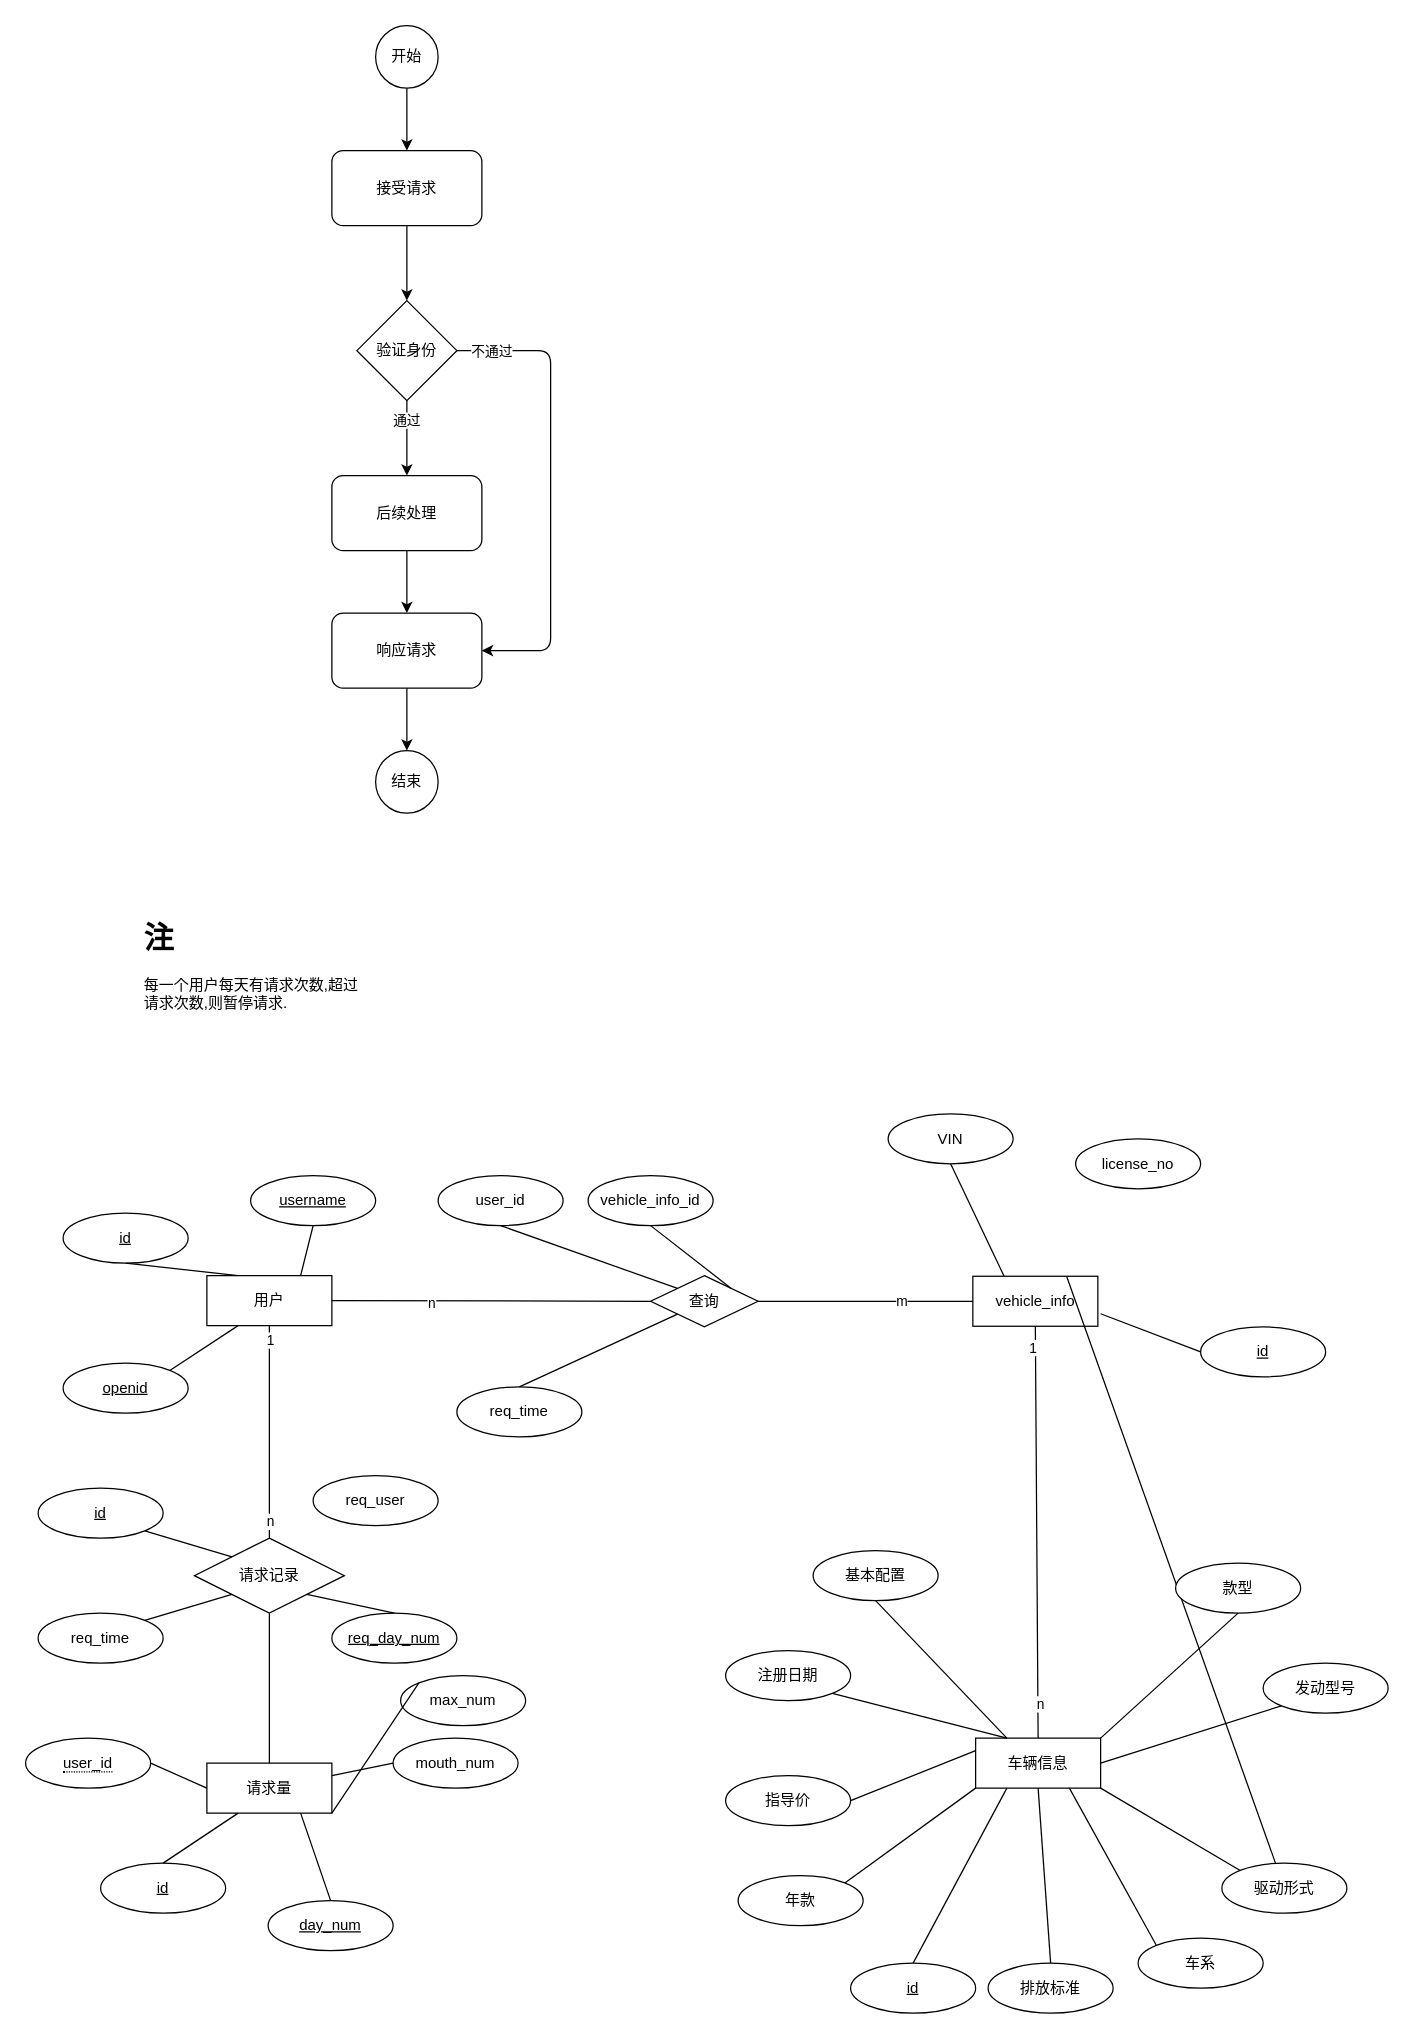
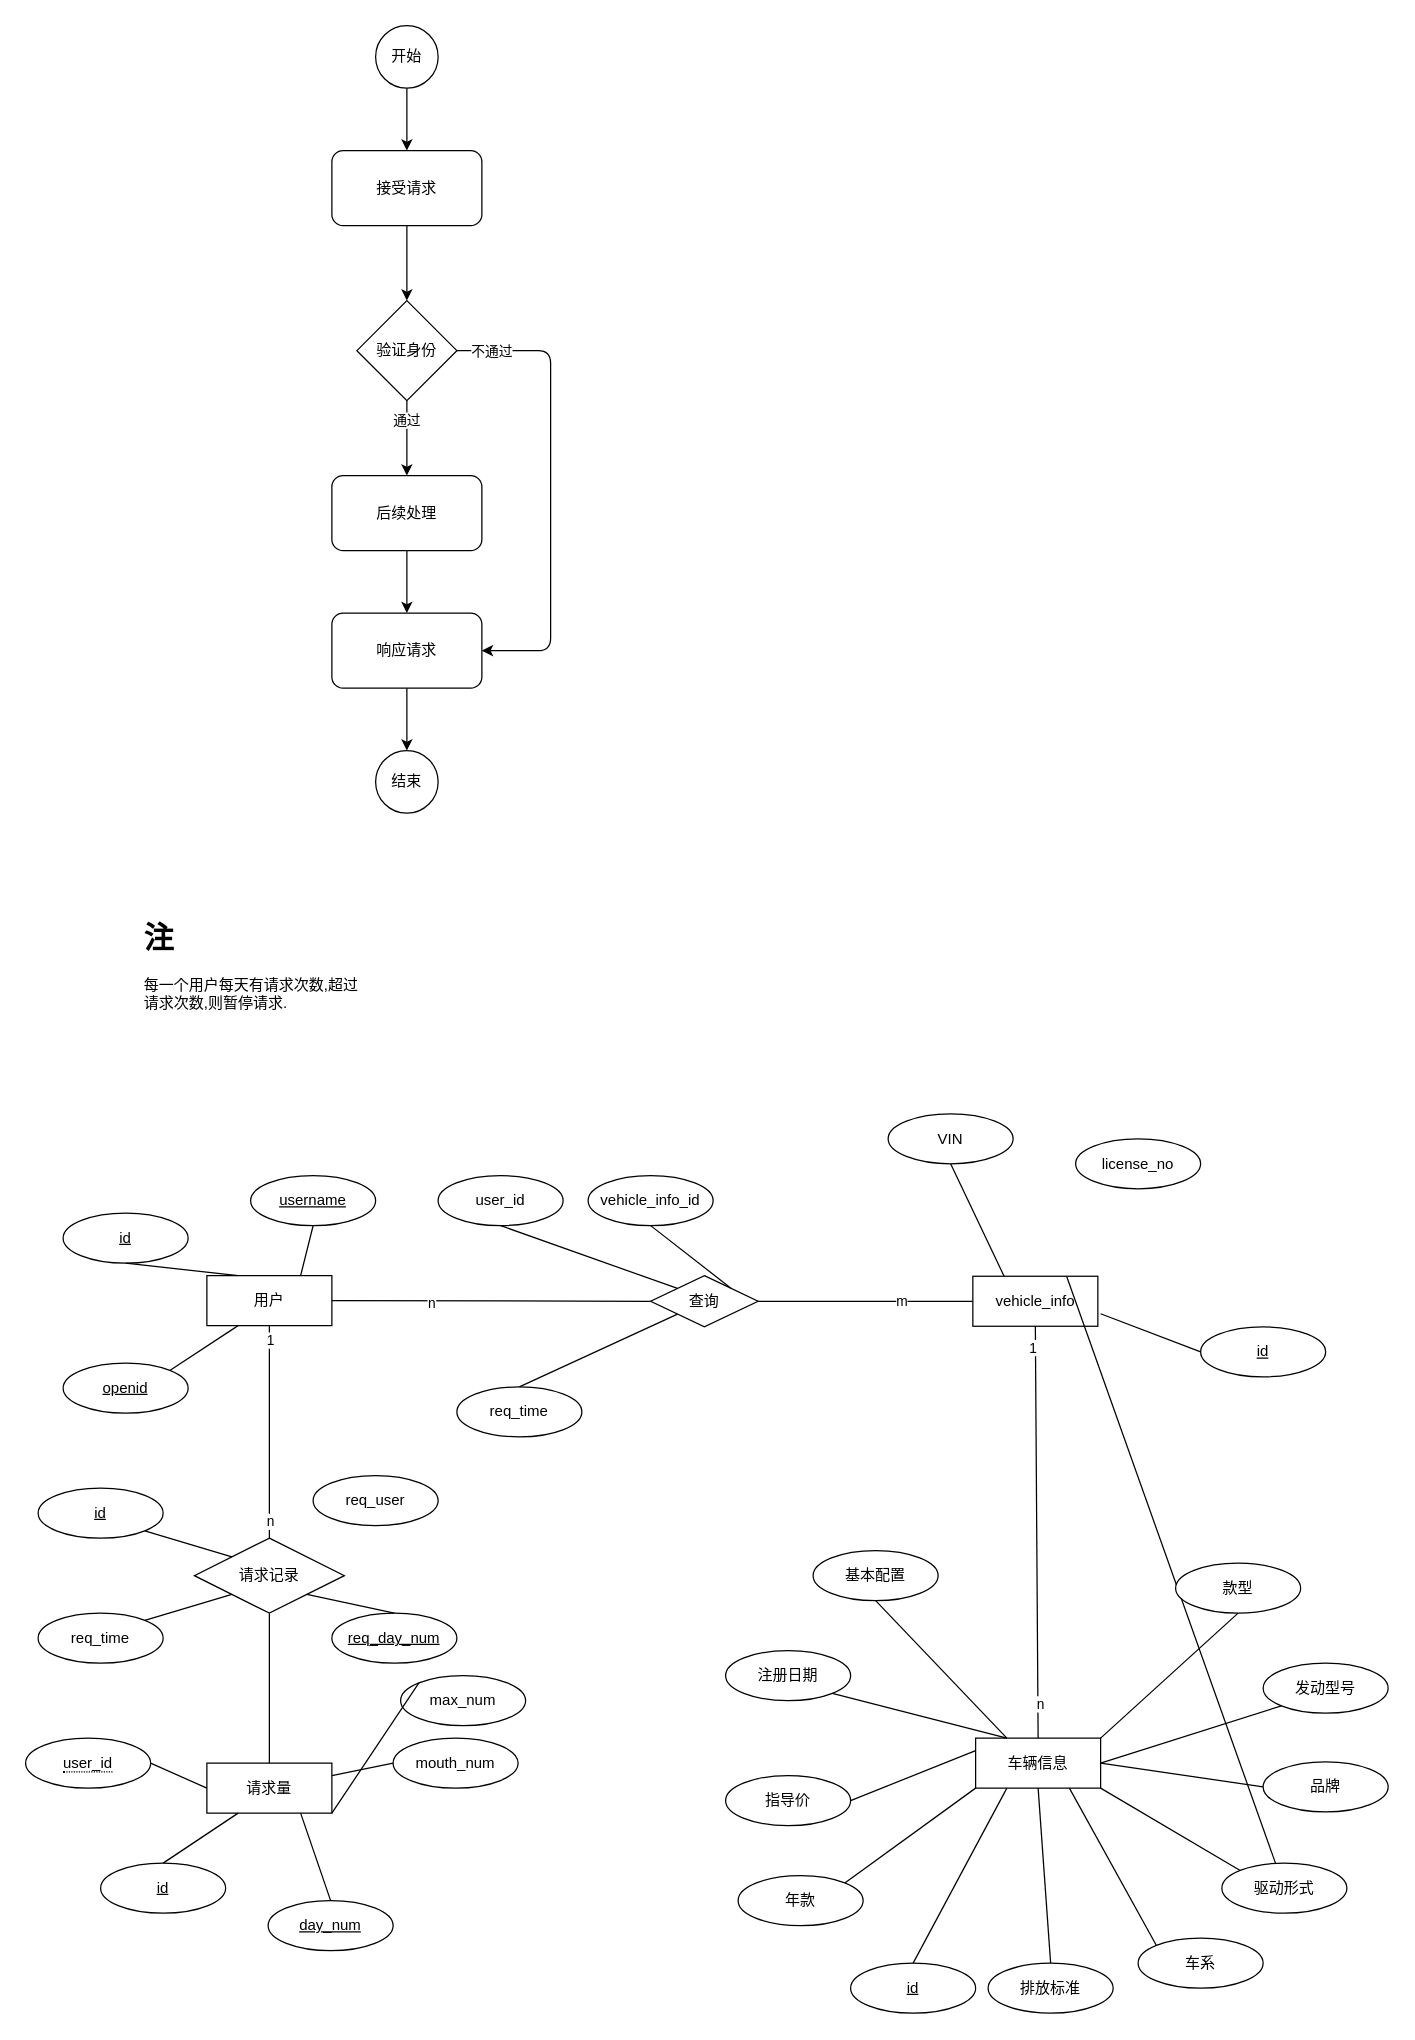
+ <mxCell id="43" value="" style="endArrow=none;html=1;rounded=0;exitX=1;exitY=0.5;exitDx=0;exitDy=0;entryX=0;entryY=0.5;entryDx=0;entryDy=0;" parent="1" source="24" target="35" edge="1"><mxGeometry relative="1" as="geometry"><mxPoint x="909" y="1480" as="sourcePoint" /><mxPoint x="950" y="1440" as="targetPoint" /></mxGeometry></mxCell>
+ <mxCell id="35" value="品牌" style="ellipse;whiteSpace=wrap;html=1;align=center;" parent="1" vertex="1"><mxGeometry x="1010" y="1409" width="100" height="40" as="geometry" /></mxCell>
